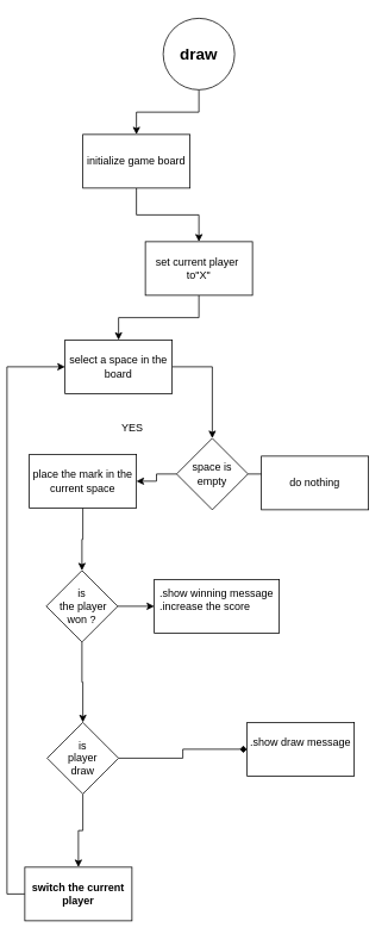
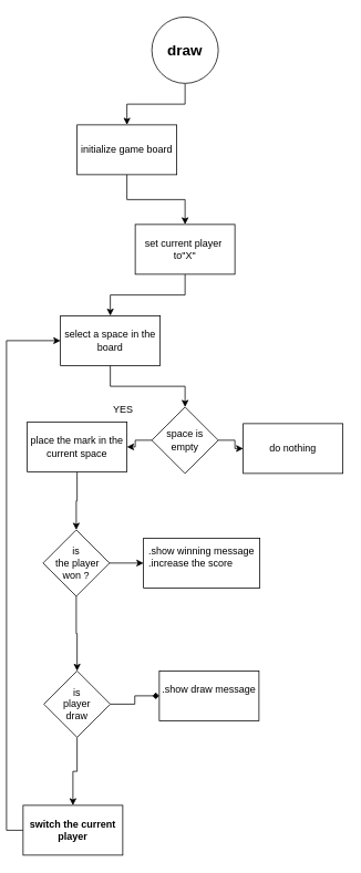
- <mxCell id="16" value="YES" style="text;html=1;align=center;verticalAlign=middle;resizable=0;points=[];autosize=1;strokeColor=none;fillColor=none;" vertex="1" parent="1"><mxGeometry x="115" y="463" width="50" height="30" as="geometry" /></mxCell>
+ <mxCell id="16" value="YES" style="text;html=1;align=center;verticalAlign=middle;resizable=0;points=[];autosize=1;strokeColor=none;fillColor=none;" vertex="1" parent="1"><mxGeometry x="115" y="478" width="50" height="30" as="geometry" /></mxCell>
- <mxCell id="12" value="space is empty" style="rhombus;whiteSpace=wrap;html=1;" vertex="1" parent="1"><mxGeometry x="190" y="490" width="80" height="80" as="geometry" /></mxCell>
+ <mxCell id="12" value="space is empty" style="rhombus;whiteSpace=wrap;html=1;" vertex="1" parent="1"><mxGeometry x="175" y="490" width="80" height="80" as="geometry" /></mxCell>
- <mxCell id="24" value=".show draw message&lt;div&gt;&lt;br&gt;&lt;/div&gt;" style="whiteSpace=wrap;html=1;rounded=0;" vertex="1" parent="1"><mxGeometry x="269" y="808" width="120" height="60" as="geometry" /></mxCell>
+ <mxCell id="24" value=".show draw message&lt;div&gt;&lt;br&gt;&lt;/div&gt;" style="whiteSpace=wrap;html=1;rounded=0;" vertex="1" parent="1"><mxGeometry x="184" y="808" width="120" height="60" as="geometry" /></mxCell>
